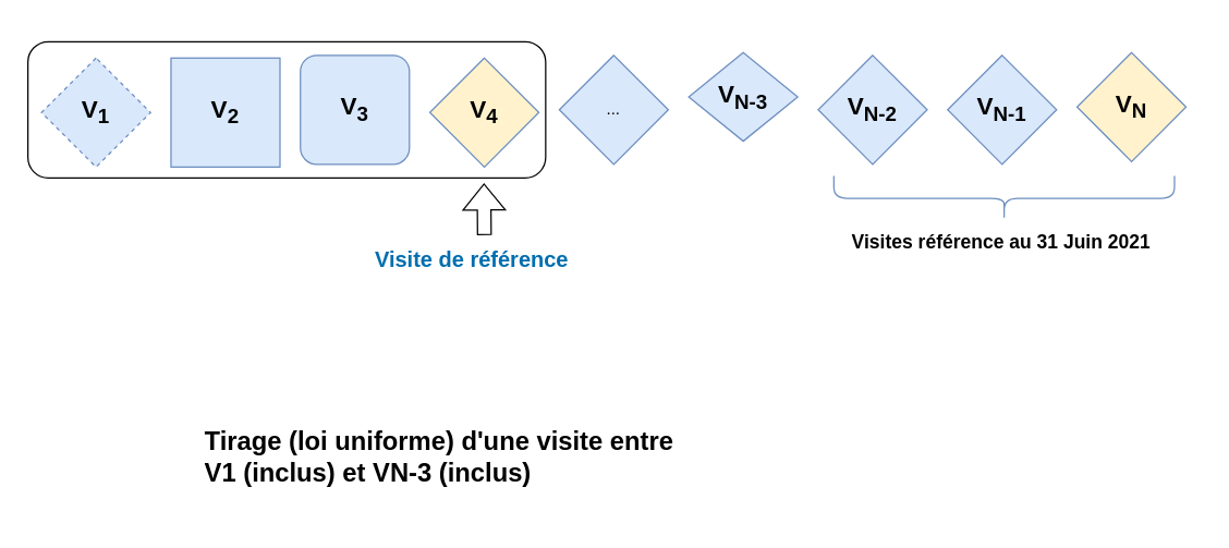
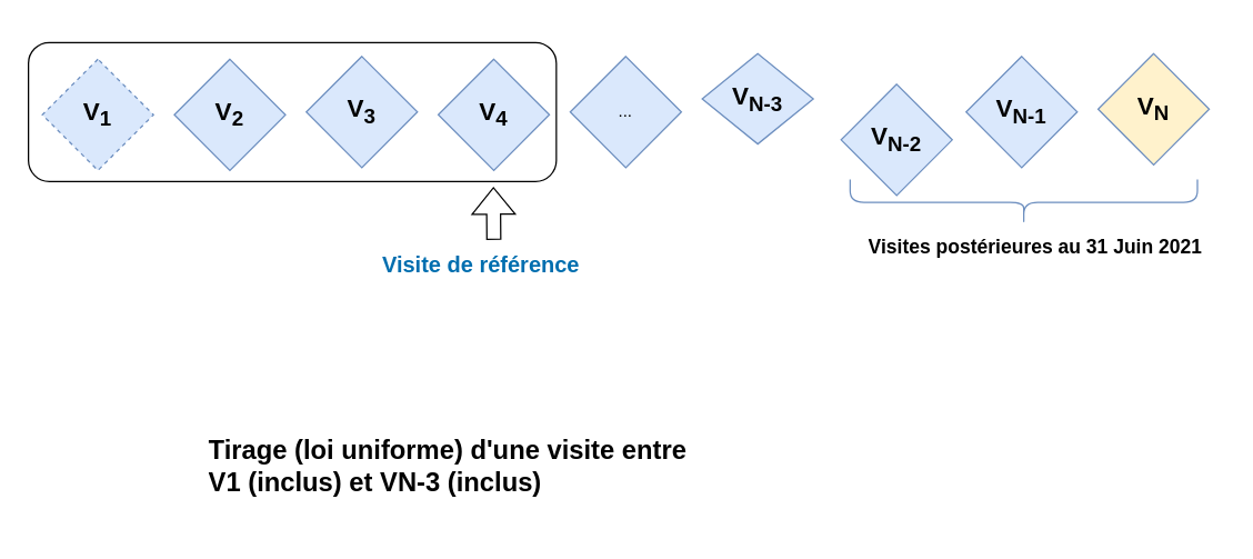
- <mxCell id="8" value="&lt;b&gt;&lt;font style=&quot;font-size: 18px;&quot;&gt;V&lt;sub&gt;3&lt;/sub&gt;&lt;/font&gt;&lt;/b&gt;" style="whiteSpace=wrap;html=1;flipH=1;flipV=0;fillColor=#dae8fc;strokeColor=#6c8ebf;rounded=1;" vertex="1" parent="1"><mxGeometry x="220" y="40" width="80" height="80" as="geometry" /></mxCell>
+ <mxCell id="8" value="&lt;b&gt;&lt;font style=&quot;font-size: 18px;&quot;&gt;V&lt;sub&gt;3&lt;/sub&gt;&lt;/font&gt;&lt;/b&gt;" style="rhombus;whiteSpace=wrap;html=1;flipH=1;flipV=0;fillColor=#dae8fc;strokeColor=#6c8ebf;" vertex="1" parent="1"><mxGeometry x="220" y="40" width="80" height="80" as="geometry" /></mxCell>
- <mxCell id="6" value="&lt;b&gt;&lt;font style=&quot;font-size: 18px;&quot;&gt;V&lt;sub&gt;N-2&lt;/sub&gt;&lt;/font&gt;&lt;/b&gt;" style="rhombus;whiteSpace=wrap;html=1;flipH=1;flipV=0;fillColor=#dae8fc;strokeColor=#6c8ebf;" vertex="1" parent="1"><mxGeometry x="600" y="40" width="80" height="80" as="geometry" /></mxCell>
+ <mxCell id="6" value="&lt;b&gt;&lt;font style=&quot;font-size: 18px;&quot;&gt;V&lt;sub&gt;N-2&lt;/sub&gt;&lt;/font&gt;&lt;/b&gt;" style="rhombus;whiteSpace=wrap;html=1;flipH=1;flipV=0;fillColor=#dae8fc;strokeColor=#6c8ebf;" vertex="1" parent="1"><mxGeometry x="605" y="60" width="80" height="80" as="geometry" /></mxCell>
- <mxCell id="10" value="&lt;b&gt;&lt;font style=&quot;font-size: 18px;&quot;&gt;V&lt;sub&gt;2&lt;/sub&gt;&lt;/font&gt;&lt;/b&gt;" style="whiteSpace=wrap;html=1;flipH=1;flipV=0;fillColor=#dae8fc;strokeColor=#6c8ebf;rounded=0;" vertex="1" parent="1"><mxGeometry x="125" y="42" width="80" height="80" as="geometry" /></mxCell>
+ <mxCell id="10" value="&lt;b&gt;&lt;font style=&quot;font-size: 18px;&quot;&gt;V&lt;sub&gt;2&lt;/sub&gt;&lt;/font&gt;&lt;/b&gt;" style="rhombus;whiteSpace=wrap;html=1;flipH=1;flipV=0;fillColor=#dae8fc;strokeColor=#6c8ebf;" vertex="1" parent="1"><mxGeometry x="125" y="42" width="80" height="80" as="geometry" /></mxCell>
- <mxCell id="11" value="&lt;b&gt;&lt;font style=&quot;font-size: 18px;&quot;&gt;V&lt;sub&gt;4&lt;/sub&gt;&lt;/font&gt;&lt;/b&gt;" style="rhombus;whiteSpace=wrap;html=1;flipH=1;flipV=0;fillColor=#fff2cc;strokeColor=#6c8ebf;" vertex="1" parent="1"><mxGeometry x="315" y="42" width="80" height="80" as="geometry" /></mxCell>
+ <mxCell id="11" value="&lt;b&gt;&lt;font style=&quot;font-size: 18px;&quot;&gt;V&lt;sub&gt;4&lt;/sub&gt;&lt;/font&gt;&lt;/b&gt;" style="rhombus;whiteSpace=wrap;html=1;flipH=1;flipV=0;fillColor=#dae8fc;strokeColor=#6c8ebf;" vertex="1" parent="1"><mxGeometry x="315" y="42" width="80" height="80" as="geometry" /></mxCell>
- <mxCell id="13" value="&lt;h1 style=&quot;font-size: 14px;&quot;&gt;Visites référence au 31 Juin 2021&lt;br&gt;&lt;/h1&gt;&lt;p&gt;&lt;br&gt;&lt;/p&gt;" style="text;html=1;strokeColor=none;fillColor=none;spacing=5;spacingTop=-20;whiteSpace=wrap;overflow=hidden;rounded=0;" vertex="1" parent="1"><mxGeometry x="620" y="170" width="260" height="20" as="geometry" /></mxCell>
+ <mxCell id="13" value="&lt;h1 style=&quot;font-size: 14px;&quot;&gt;Visites postérieures au 31 Juin 2021&lt;br&gt;&lt;/h1&gt;&lt;p&gt;&lt;br&gt;&lt;/p&gt;" style="text;html=1;strokeColor=none;fillColor=none;spacing=5;spacingTop=-20;whiteSpace=wrap;overflow=hidden;rounded=0;" vertex="1" parent="1"><mxGeometry x="620" y="170" width="260" height="20" as="geometry" /></mxCell>
